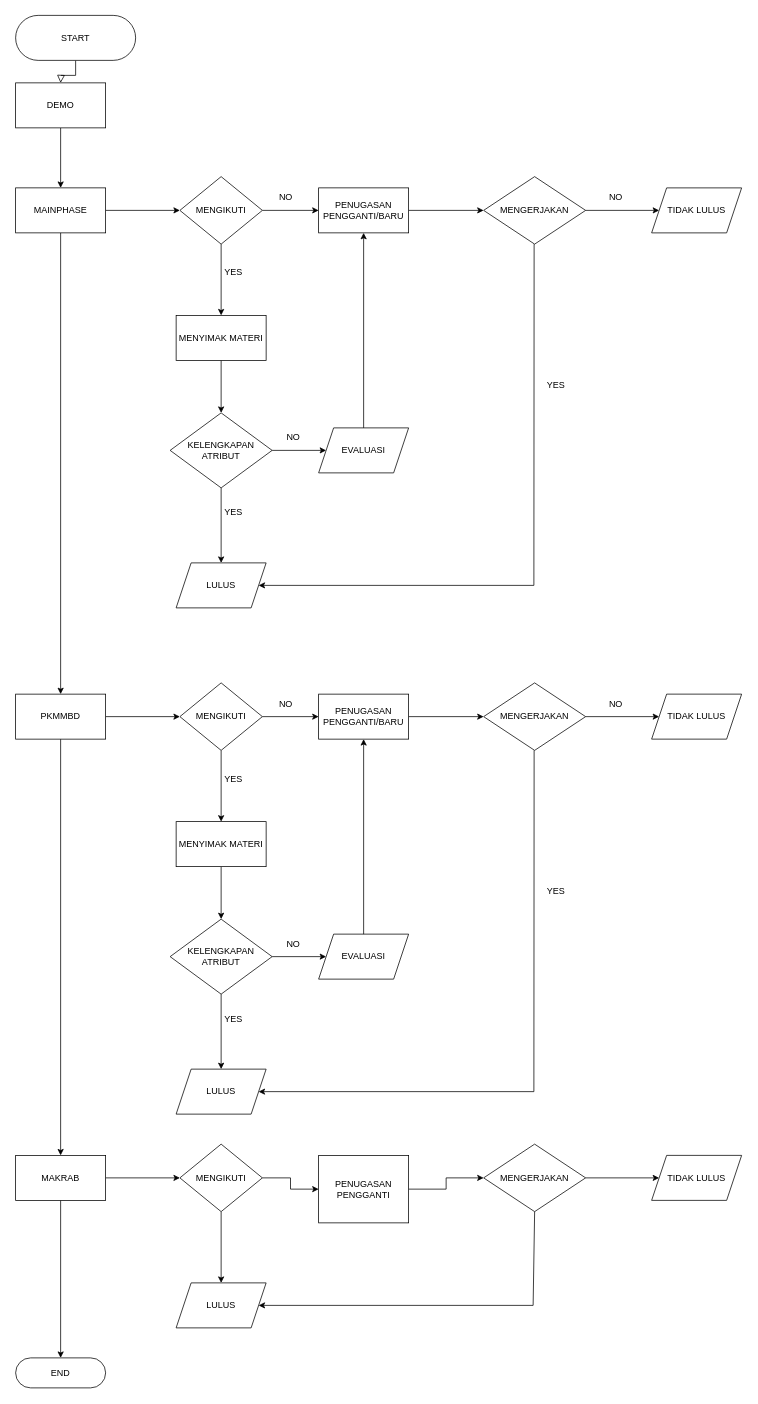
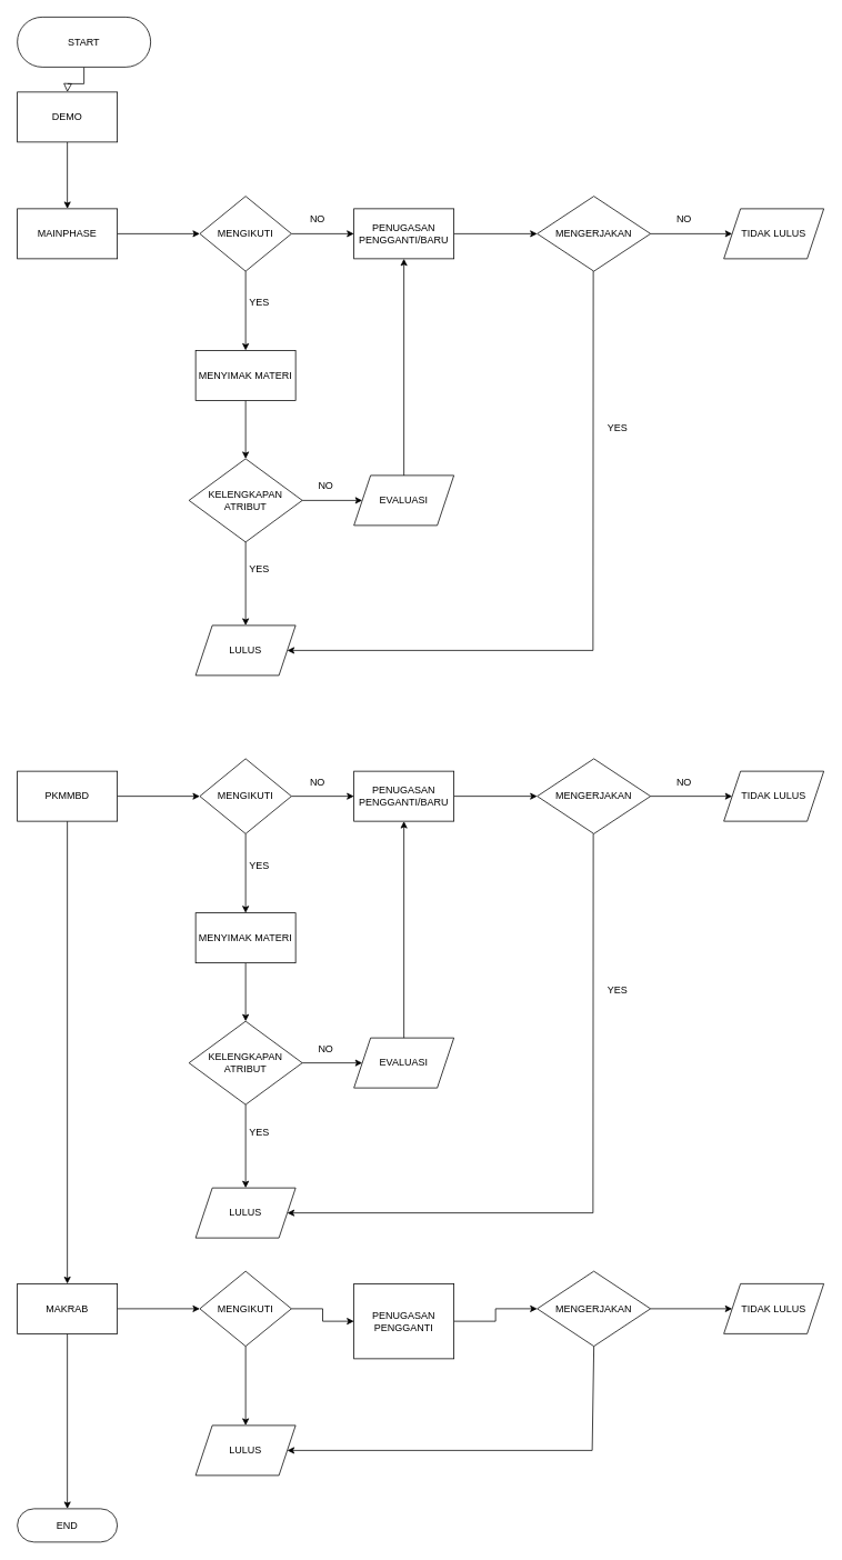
- <mxCell id="8" value="" style="edgeStyle=orthogonalEdgeStyle;rounded=0;orthogonalLoop=1;jettySize=auto;html=1;entryX=0.5;entryY=0;entryDx=0;entryDy=0;" edge="1" parent="1" source="9" target="35"><mxGeometry relative="1" as="geometry"><mxPoint x="80" y="390" as="targetPoint" /></mxGeometry></mxCell>
